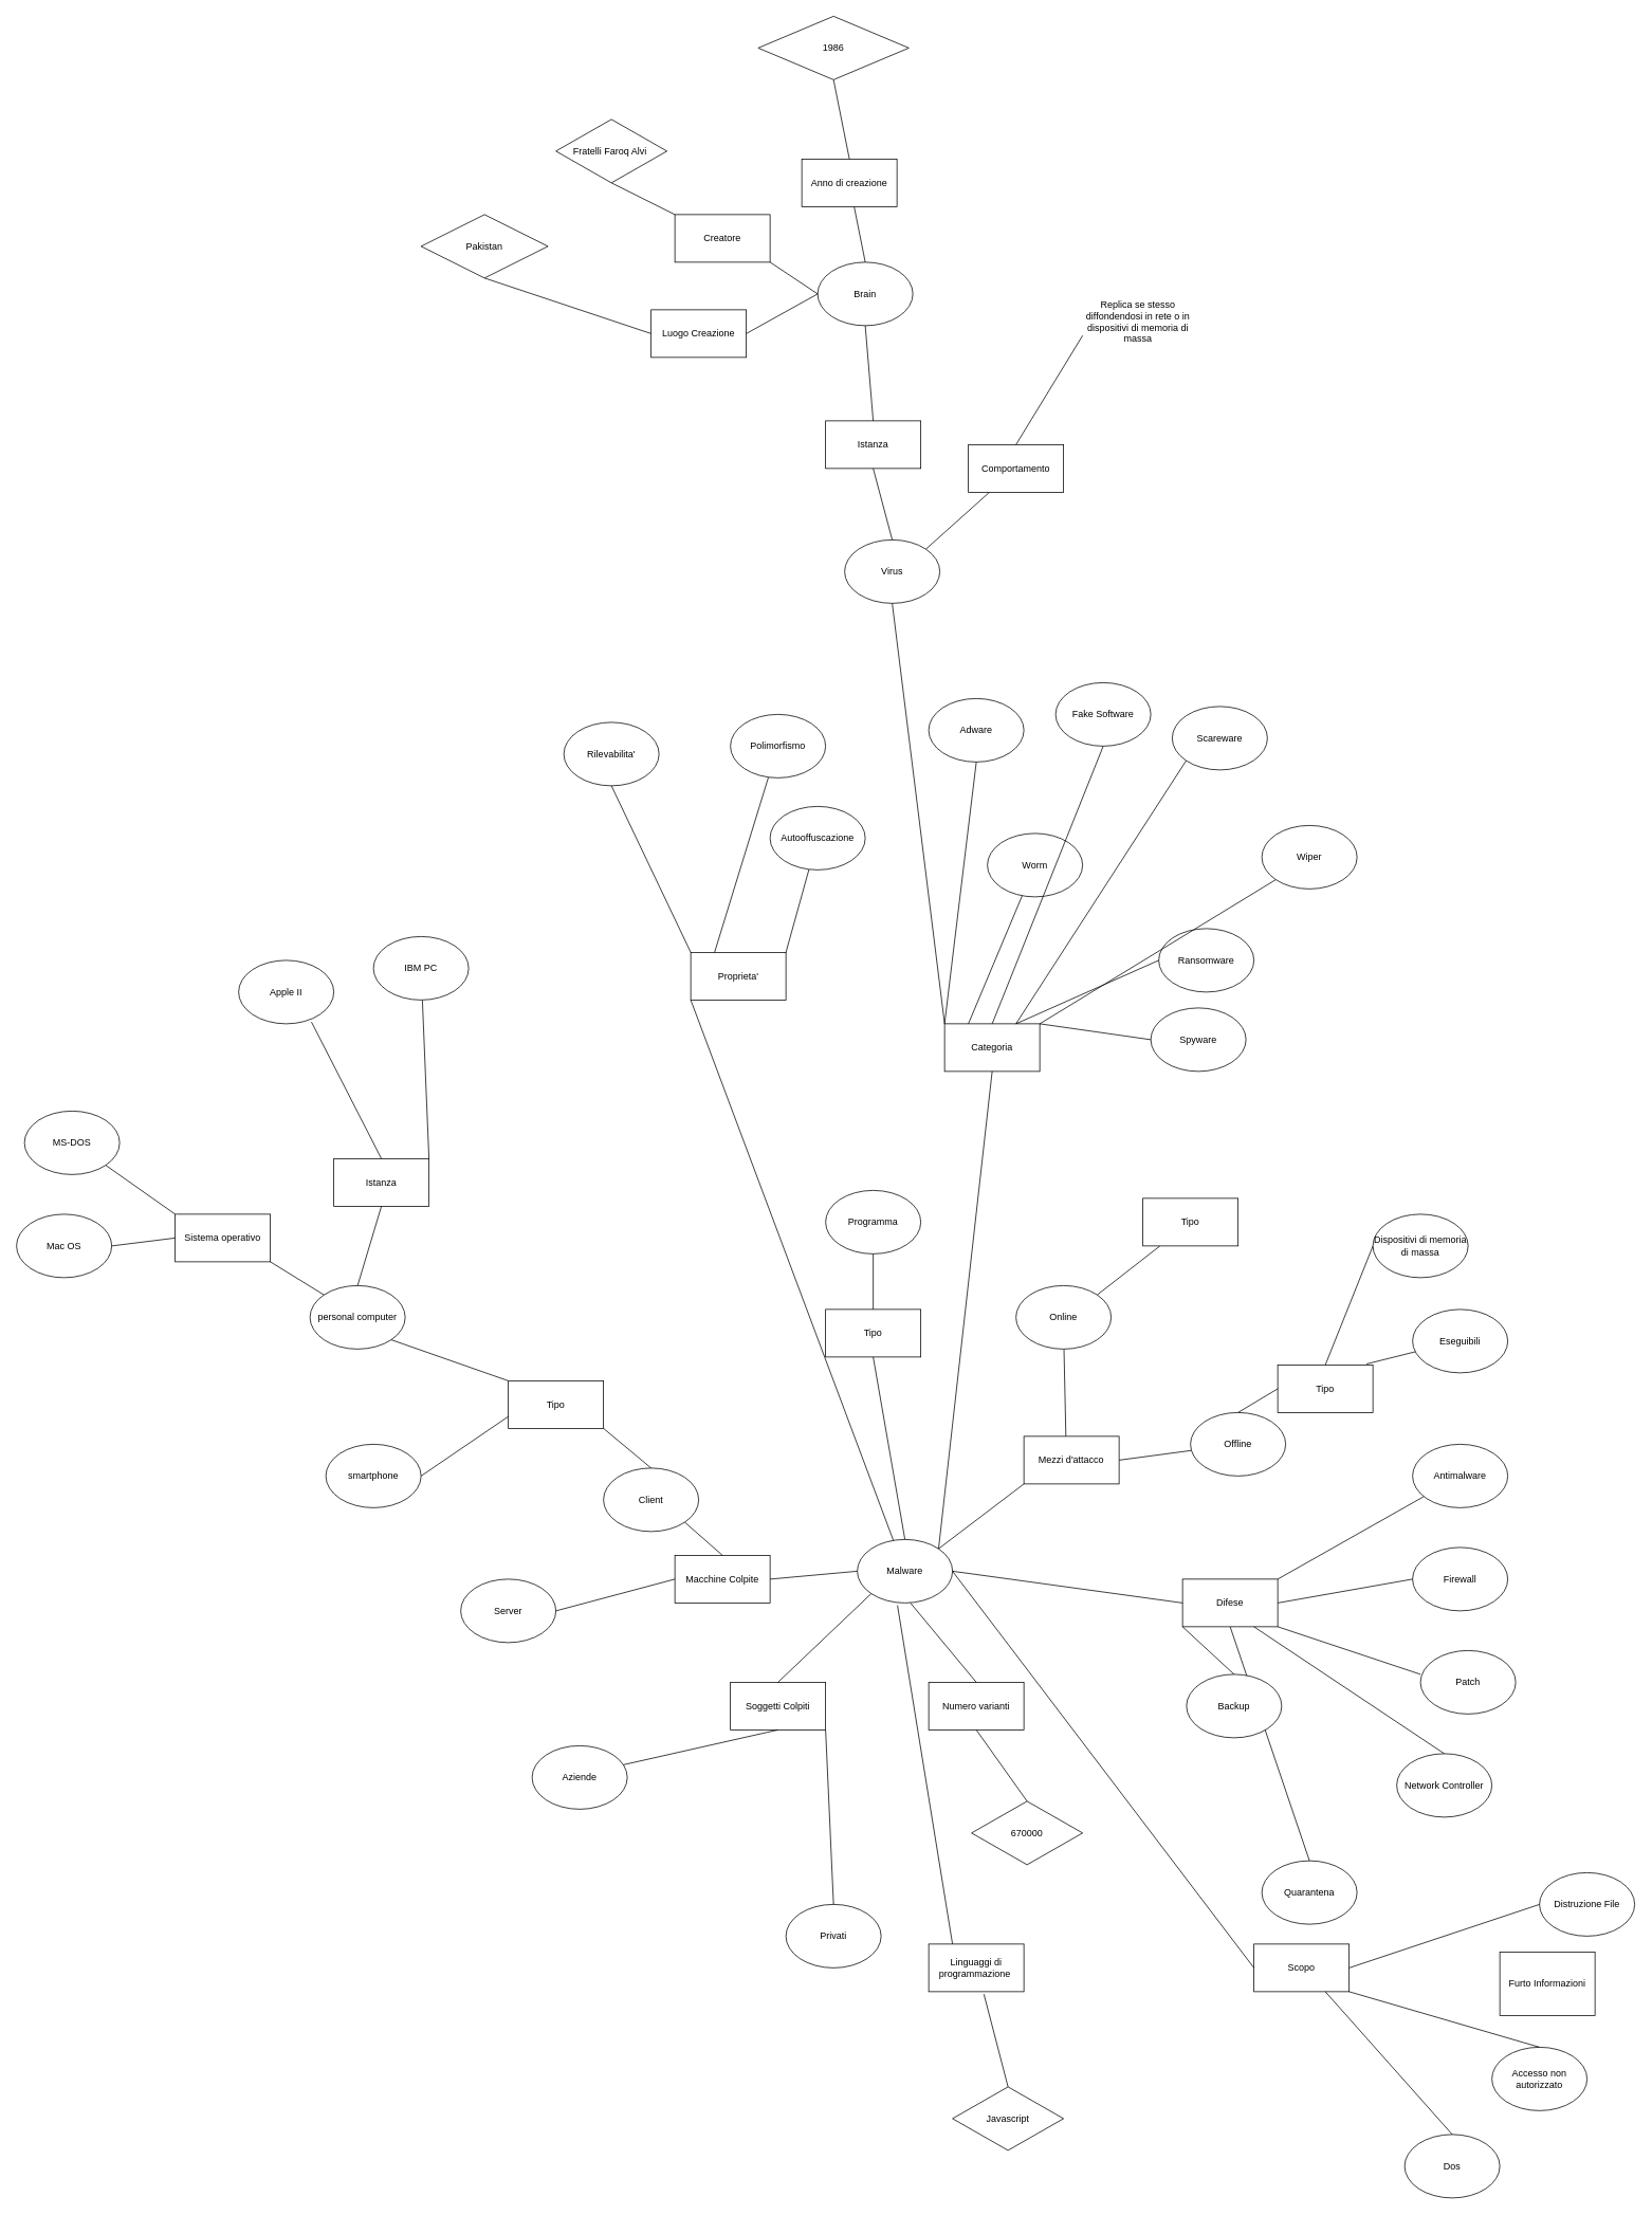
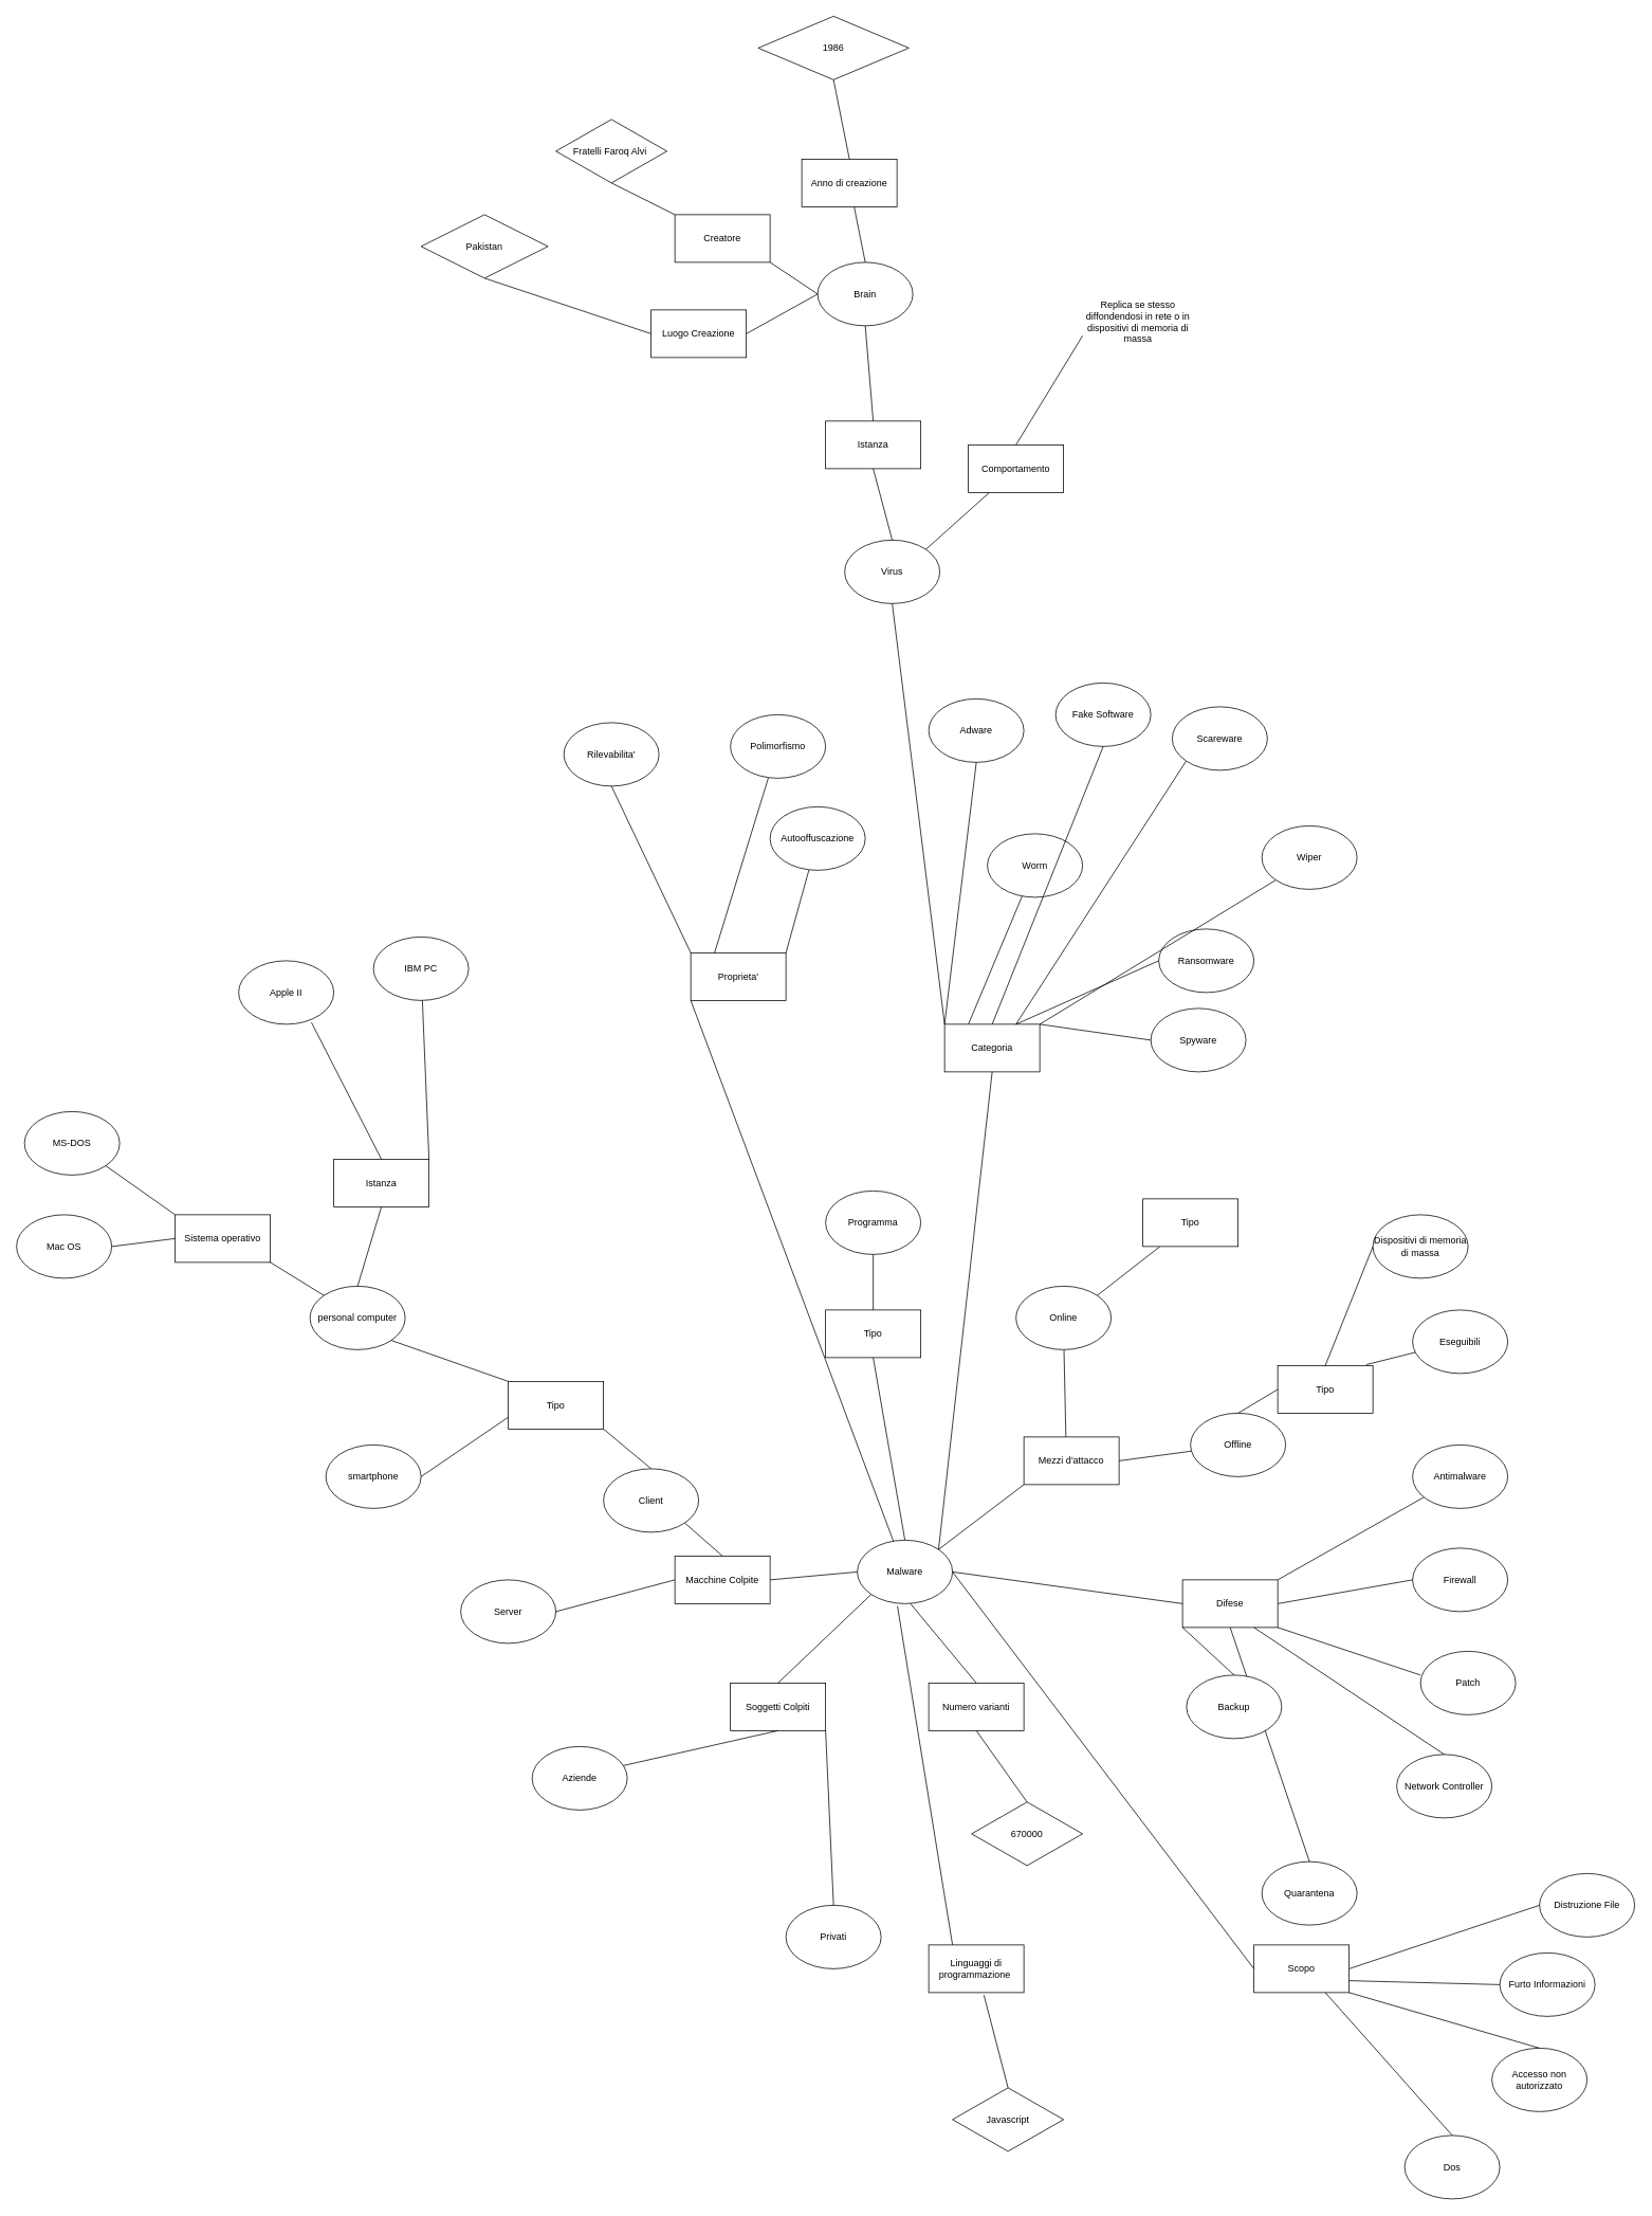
+ <mxCell id="23" value="" style="endArrow=none;html=1;rounded=0;entryX=1;entryY=0.75;entryDx=0;entryDy=0;exitX=0;exitY=0.5;exitDx=0;exitDy=0;" parent="1" source="11" target="5" edge="1"><mxGeometry width="50" height="50" relative="1" as="geometry"><mxPoint x="1620" y="2570" as="sourcePoint" /><mxPoint x="1670" y="2520" as="targetPoint" /></mxGeometry></mxCell>
- <mxCell id="11" value="Furto Informazioni" style="whiteSpace=wrap;html=1;rounded=0;" parent="1" vertex="1"><mxGeometry x="1890" y="2460" width="120" height="80" as="geometry" /></mxCell>
+ <mxCell id="11" value="Furto Informazioni" style="ellipse;whiteSpace=wrap;html=1;" parent="1" vertex="1"><mxGeometry x="1890" y="2460" width="120" height="80" as="geometry" /></mxCell>
